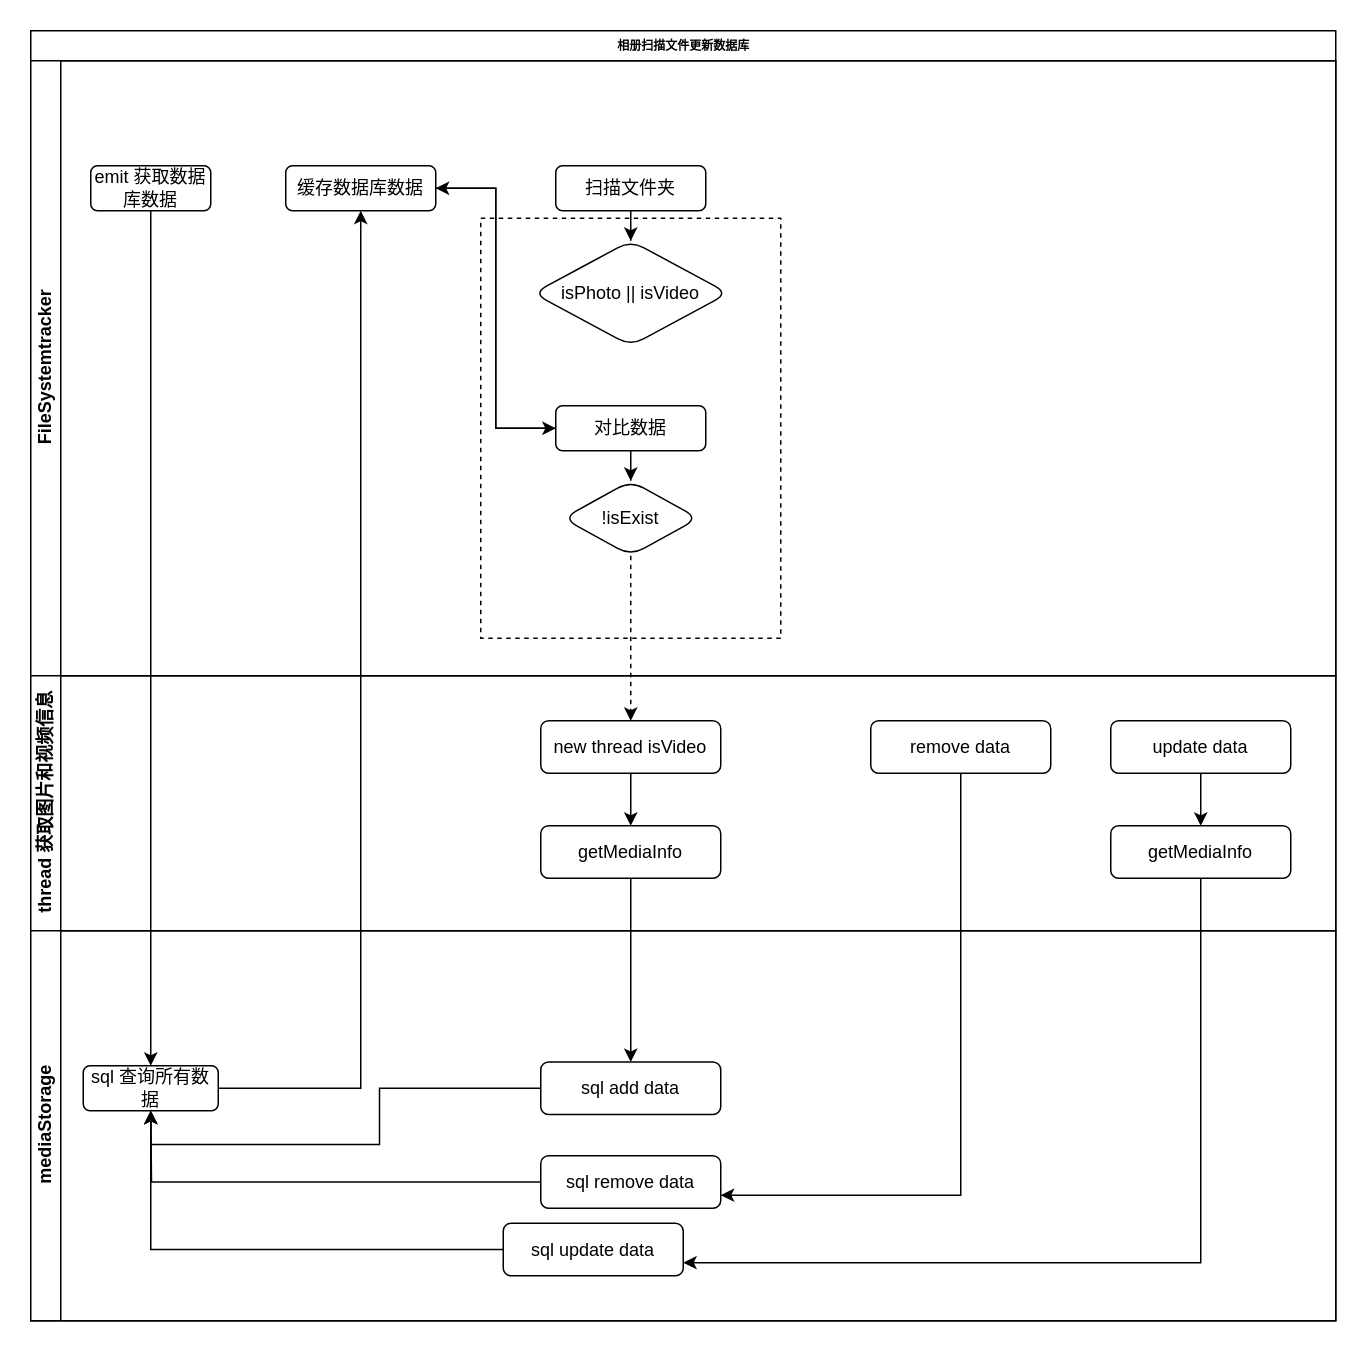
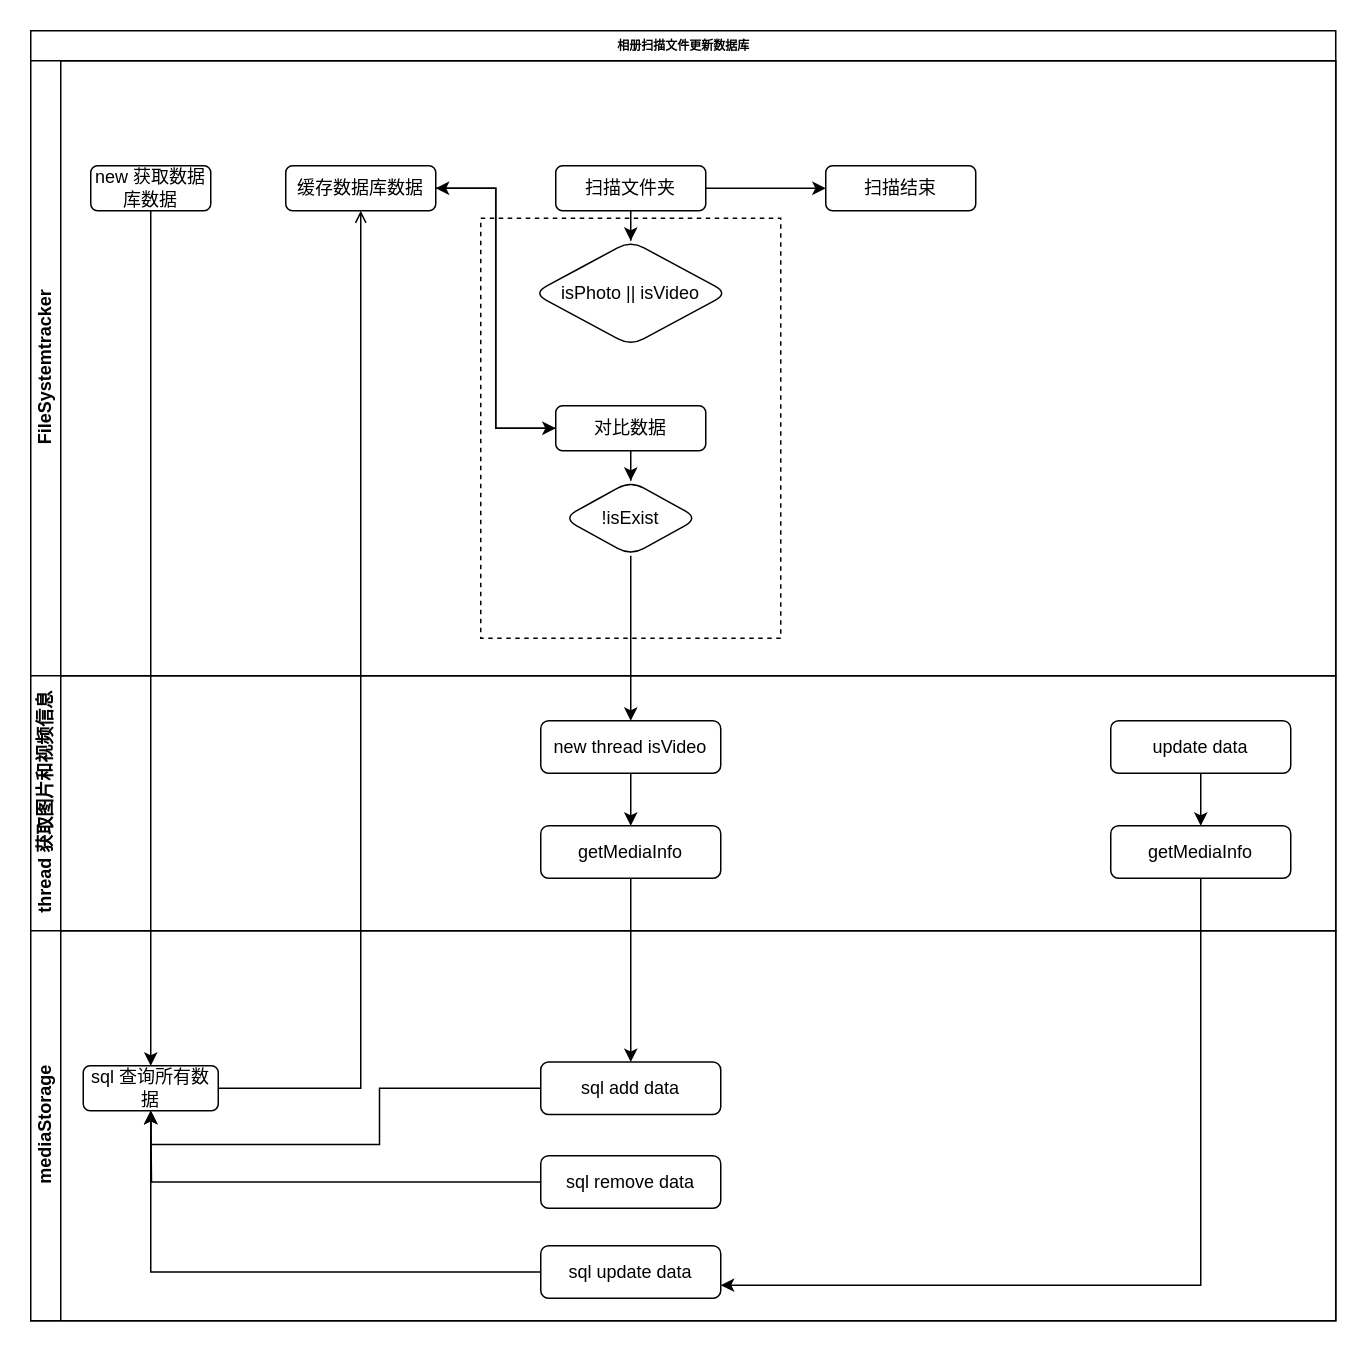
- <mxCell id="4" value="emit 获取数据库数据" style="rounded=1;whiteSpace=wrap;html=1;" vertex="1" parent="3"><mxGeometry x="40" y="70" width="80" height="30" as="geometry" /></mxCell>
+ <mxCell id="4" value="new 获取数据库数据" style="rounded=1;whiteSpace=wrap;html=1;" vertex="1" parent="3"><mxGeometry x="40" y="70" width="80" height="30" as="geometry" /></mxCell>
+ <mxCell id="35" value="" style="edgeStyle=orthogonalEdgeStyle;rounded=0;orthogonalLoop=1;jettySize=auto;html=1;" edge="1" parent="1" source="36" target="38"><mxGeometry relative="1" as="geometry" /></mxCell>
+ <mxCell id="38" value="扫描结束" style="whiteSpace=wrap;html=1;rounded=1;" vertex="1" parent="1"><mxGeometry x="550" y="110" width="100" height="30" as="geometry" /></mxCell>
- <mxCell id="22" value="" style="edgeStyle=orthogonalEdgeStyle;rounded=0;orthogonalLoop=1;jettySize=auto;html=1;" edge="1" parent="2" source="26" target="6"><mxGeometry relative="1" as="geometry" /></mxCell>
+ <mxCell id="22" value="" style="edgeStyle=orthogonalEdgeStyle;rounded=0;orthogonalLoop=1;jettySize=auto;html=1;endArrow=open;" edge="1" parent="2" source="26" target="6"><mxGeometry relative="1" as="geometry" /></mxCell>
- <mxCell id="23" value="" style="edgeStyle=orthogonalEdgeStyle;rounded=0;orthogonalLoop=1;jettySize=auto;html=1;dashed=1;" edge="1" parent="2" source="10" target="14"><mxGeometry relative="1" as="geometry" /></mxCell>
+ <mxCell id="23" value="" style="edgeStyle=orthogonalEdgeStyle;rounded=0;orthogonalLoop=1;jettySize=auto;html=1;" edge="1" parent="2" source="10" target="14"><mxGeometry relative="1" as="geometry" /></mxCell>
- <mxCell id="17" value="remove data" style="whiteSpace=wrap;html=1;rounded=1;" vertex="1" parent="13"><mxGeometry x="560" y="30" width="120" height="35" as="geometry" /></mxCell>
- <mxCell id="32" style="edgeStyle=orthogonalEdgeStyle;rounded=0;orthogonalLoop=1;jettySize=auto;html=1;exitX=0.5;exitY=1;exitDx=0;exitDy=0;entryX=1;entryY=0.75;entryDx=0;entryDy=0;" edge="1" parent="2" source="17" target="29"><mxGeometry relative="1" as="geometry" /></mxCell>
- <mxCell id="31" value="sql update data" style="whiteSpace=wrap;html=1;rounded=1;" vertex="1" parent="25"><mxGeometry x="315" y="195" width="120" height="35" as="geometry" /></mxCell>
+ <mxCell id="31" value="sql update data" style="whiteSpace=wrap;html=1;rounded=1;" vertex="1" parent="25"><mxGeometry x="340" y="210" width="120" height="35" as="geometry" /></mxCell>
